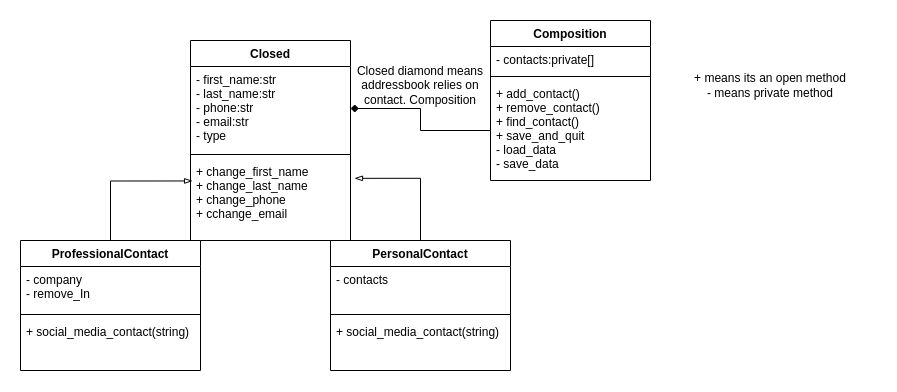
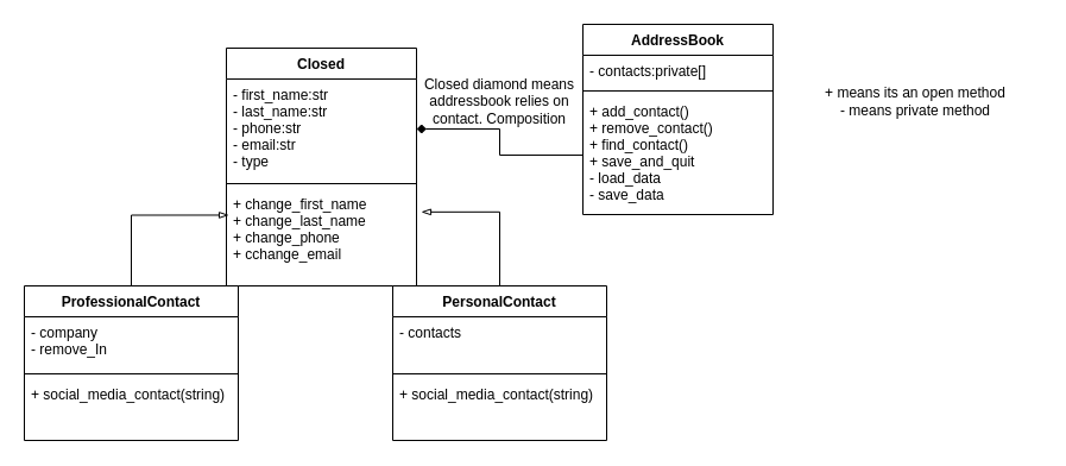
- <mxCell id="18" value="Composition" style="swimlane;fontStyle=1;align=center;verticalAlign=top;childLayout=stackLayout;horizontal=1;startSize=26;horizontalStack=0;resizeParent=1;resizeParentMax=0;resizeLast=0;collapsible=1;marginBottom=0;" vertex="1" parent="1"><mxGeometry x="490" y="20" width="160" height="160" as="geometry" /></mxCell>
+ <mxCell id="18" value="AddressBook" style="swimlane;fontStyle=1;align=center;verticalAlign=top;childLayout=stackLayout;horizontal=1;startSize=26;horizontalStack=0;resizeParent=1;resizeParentMax=0;resizeLast=0;collapsible=1;marginBottom=0;" vertex="1" parent="1"><mxGeometry x="490" y="20" width="160" height="160" as="geometry" /></mxCell>
